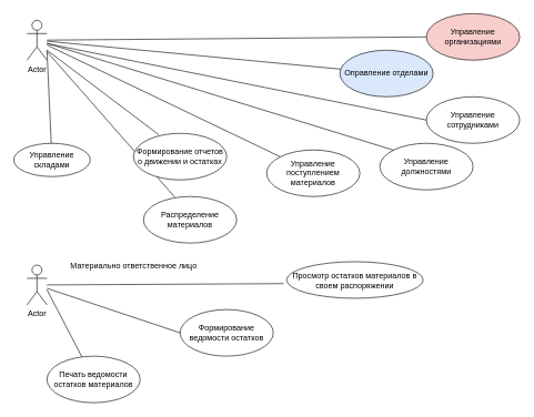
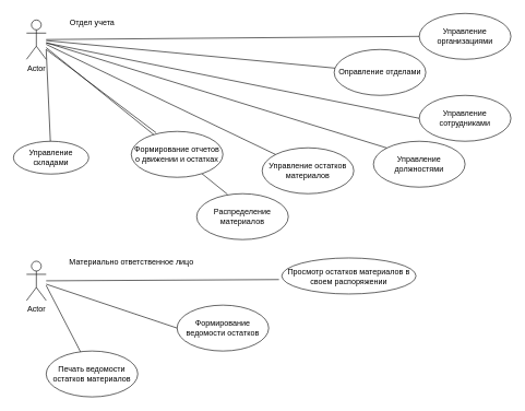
+ <mxCell id="8" value="Отдел учета" style="text;html=1;align=center;verticalAlign=middle;resizable=0;points=[];autosize=1;strokeColor=none;fillColor=none;" vertex="1" parent="1"><mxGeometry x="95" y="20" width="90" height="30" as="geometry" /></mxCell>
- <mxCell id="6" value="Управление организациями" style="ellipse;whiteSpace=wrap;html=1;fillColor=#f8cecc;" vertex="1" parent="1"><mxGeometry x="640" y="20" width="140" height="70" as="geometry" /></mxCell>
+ <mxCell id="6" value="Управление организациями" style="ellipse;whiteSpace=wrap;html=1;" vertex="1" parent="1"><mxGeometry x="640" y="20" width="140" height="70" as="geometry" /></mxCell>
- <mxCell id="7" value="Оправление отделами" style="ellipse;whiteSpace=wrap;html=1;fillColor=#dae8fc;" vertex="1" parent="1"><mxGeometry x="510" y="75" width="140" height="70" as="geometry" /></mxCell>
+ <mxCell id="7" value="Оправление отделами" style="ellipse;whiteSpace=wrap;html=1;" vertex="1" parent="1"><mxGeometry x="510" y="75" width="140" height="70" as="geometry" /></mxCell>
- <mxCell id="15" value="Управление поступлением материалов" style="ellipse;whiteSpace=wrap;html=1;" vertex="1" parent="1"><mxGeometry x="400" y="225" width="140" height="70" as="geometry" /></mxCell>
+ <mxCell id="15" value="Управление остатков материалов" style="ellipse;whiteSpace=wrap;html=1;" vertex="1" parent="1"><mxGeometry x="400" y="225" width="140" height="70" as="geometry" /></mxCell>
- <mxCell id="14" value="Распределение материалов" style="ellipse;whiteSpace=wrap;html=1;" vertex="1" parent="1"><mxGeometry x="215" y="295" width="140" height="70" as="geometry" /></mxCell>
+ <mxCell id="14" value="Распределение материалов" style="ellipse;whiteSpace=wrap;html=1;" vertex="1" parent="1"><mxGeometry x="300" y="295" width="140" height="70" as="geometry" /></mxCell>
